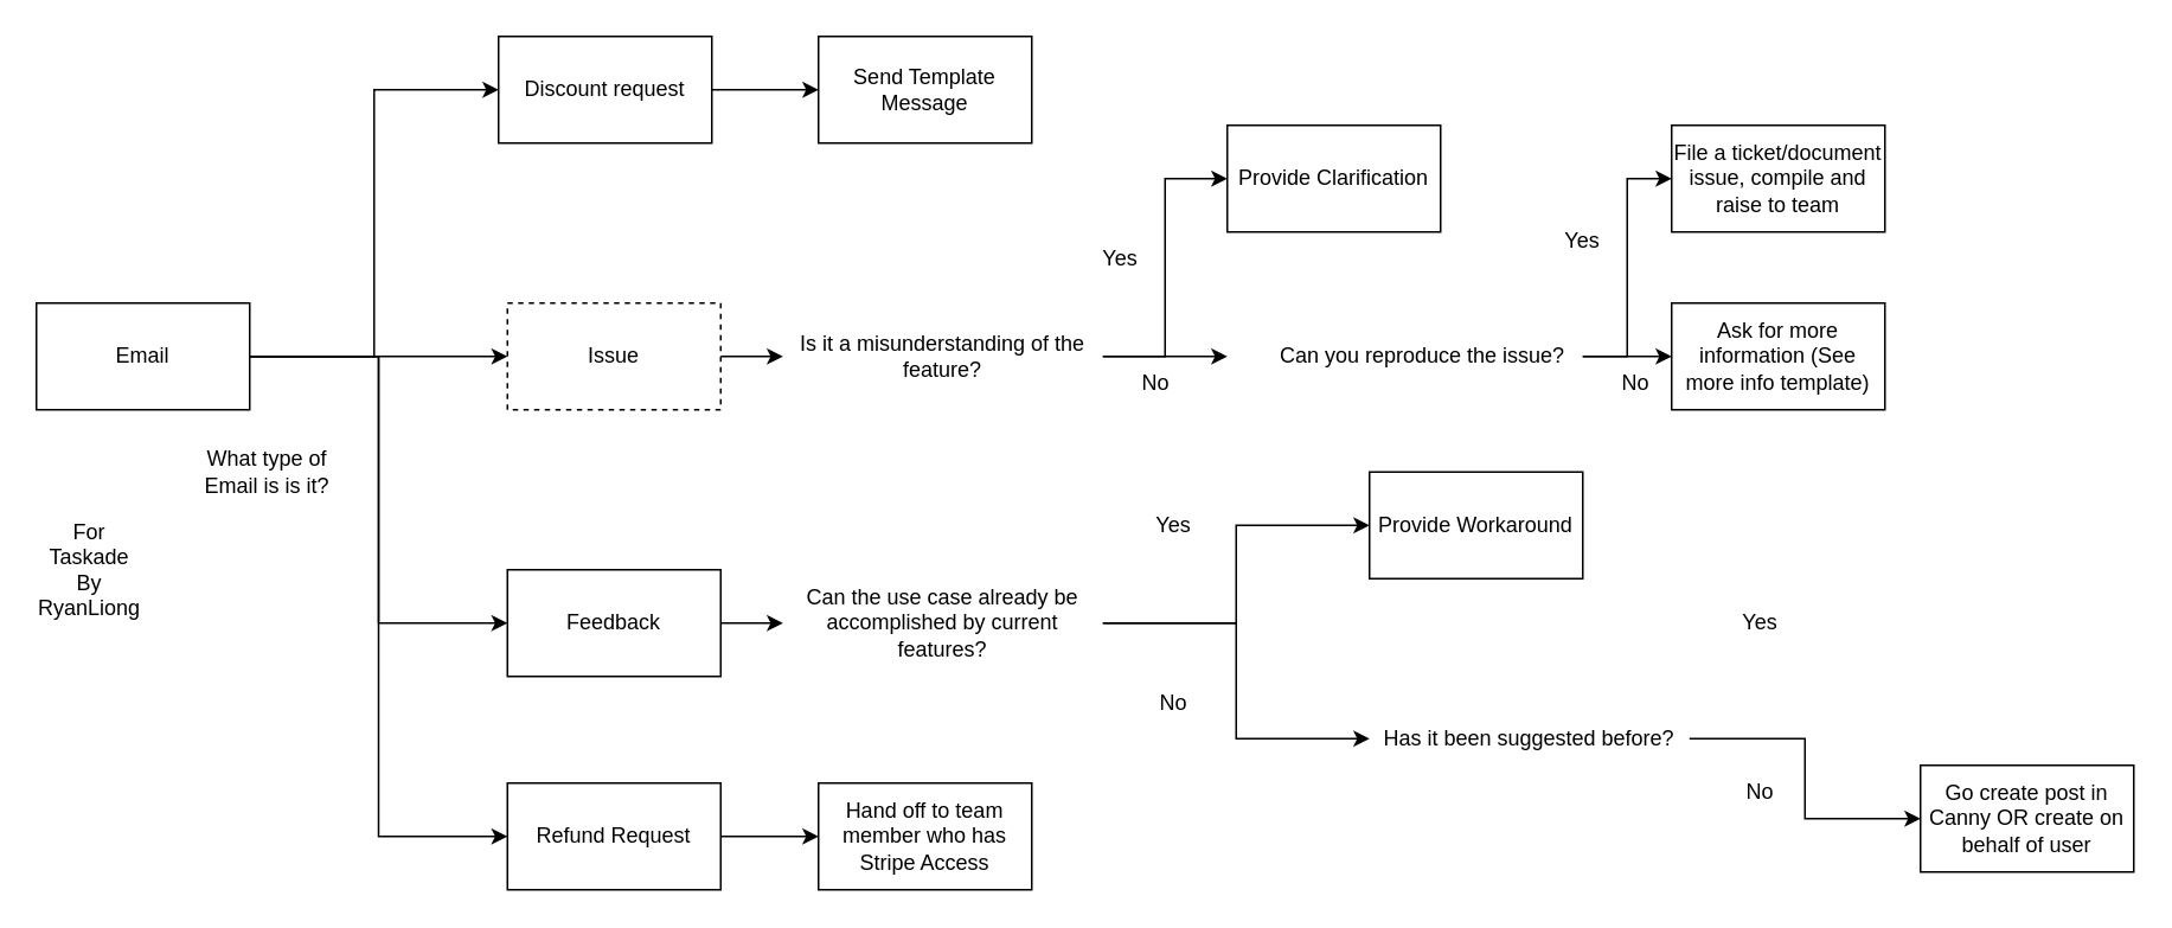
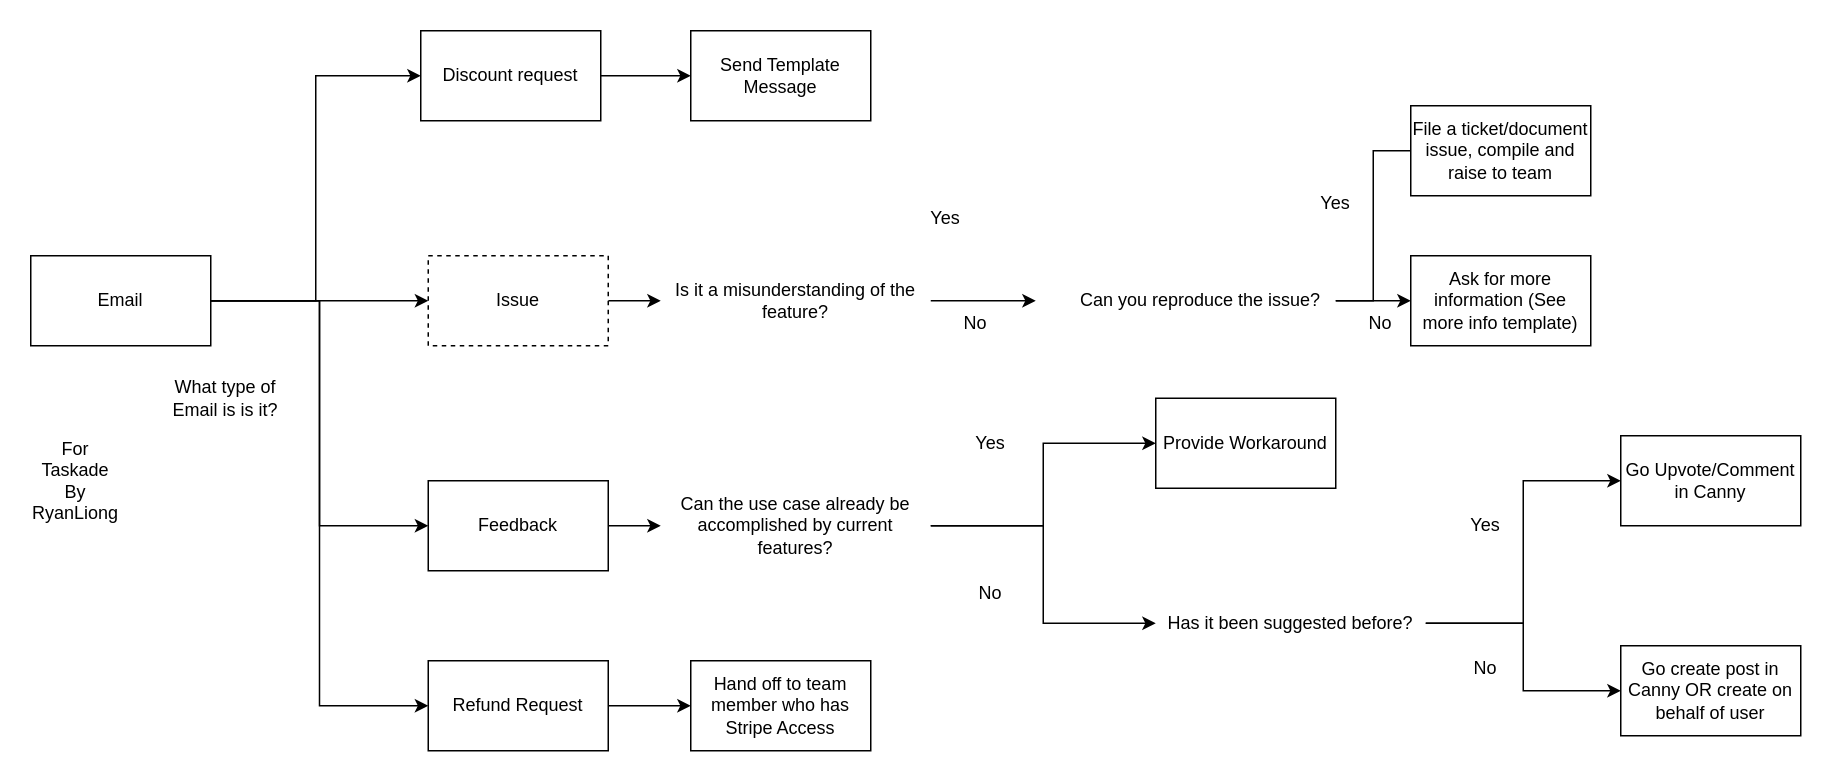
- <mxCell id="30" value="Provide Clarification" style="rounded=0;whiteSpace=wrap;html=1;" vertex="1" parent="1"><mxGeometry x="690" y="70" width="120" height="60" as="geometry" /></mxCell>
- <mxCell id="33" style="edgeStyle=orthogonalEdgeStyle;rounded=0;orthogonalLoop=1;jettySize=auto;html=1;entryX=0;entryY=0.5;entryDx=0;entryDy=0;" edge="1" parent="1" source="34" target="35"><mxGeometry relative="1" as="geometry" /></mxCell>
+ <mxCell id="33" style="edgeStyle=orthogonalEdgeStyle;rounded=0;orthogonalLoop=1;jettySize=auto;html=1;entryX=0;entryY=0.5;entryDx=0;entryDy=0;endArrow=none;" edge="1" parent="1" source="34" target="35"><mxGeometry relative="1" as="geometry" /></mxCell>
- <mxCell id="27" style="edgeStyle=orthogonalEdgeStyle;rounded=0;orthogonalLoop=1;jettySize=auto;html=1;entryX=0;entryY=0.5;entryDx=0;entryDy=0;" edge="1" parent="1" source="29" target="30"><mxGeometry relative="1" as="geometry" /></mxCell>
+ <mxCell id="25" value="Go Upvote/Comment in Canny" style="rounded=0;whiteSpace=wrap;html=1;" vertex="1" parent="1"><mxGeometry x="1080" y="290" width="120" height="60" as="geometry" /></mxCell>
+ <mxCell id="20" style="edgeStyle=orthogonalEdgeStyle;rounded=0;orthogonalLoop=1;jettySize=auto;html=1;entryX=0;entryY=0.5;entryDx=0;entryDy=0;" edge="1" parent="1" source="22" target="25"><mxGeometry relative="1" as="geometry" /></mxCell>
